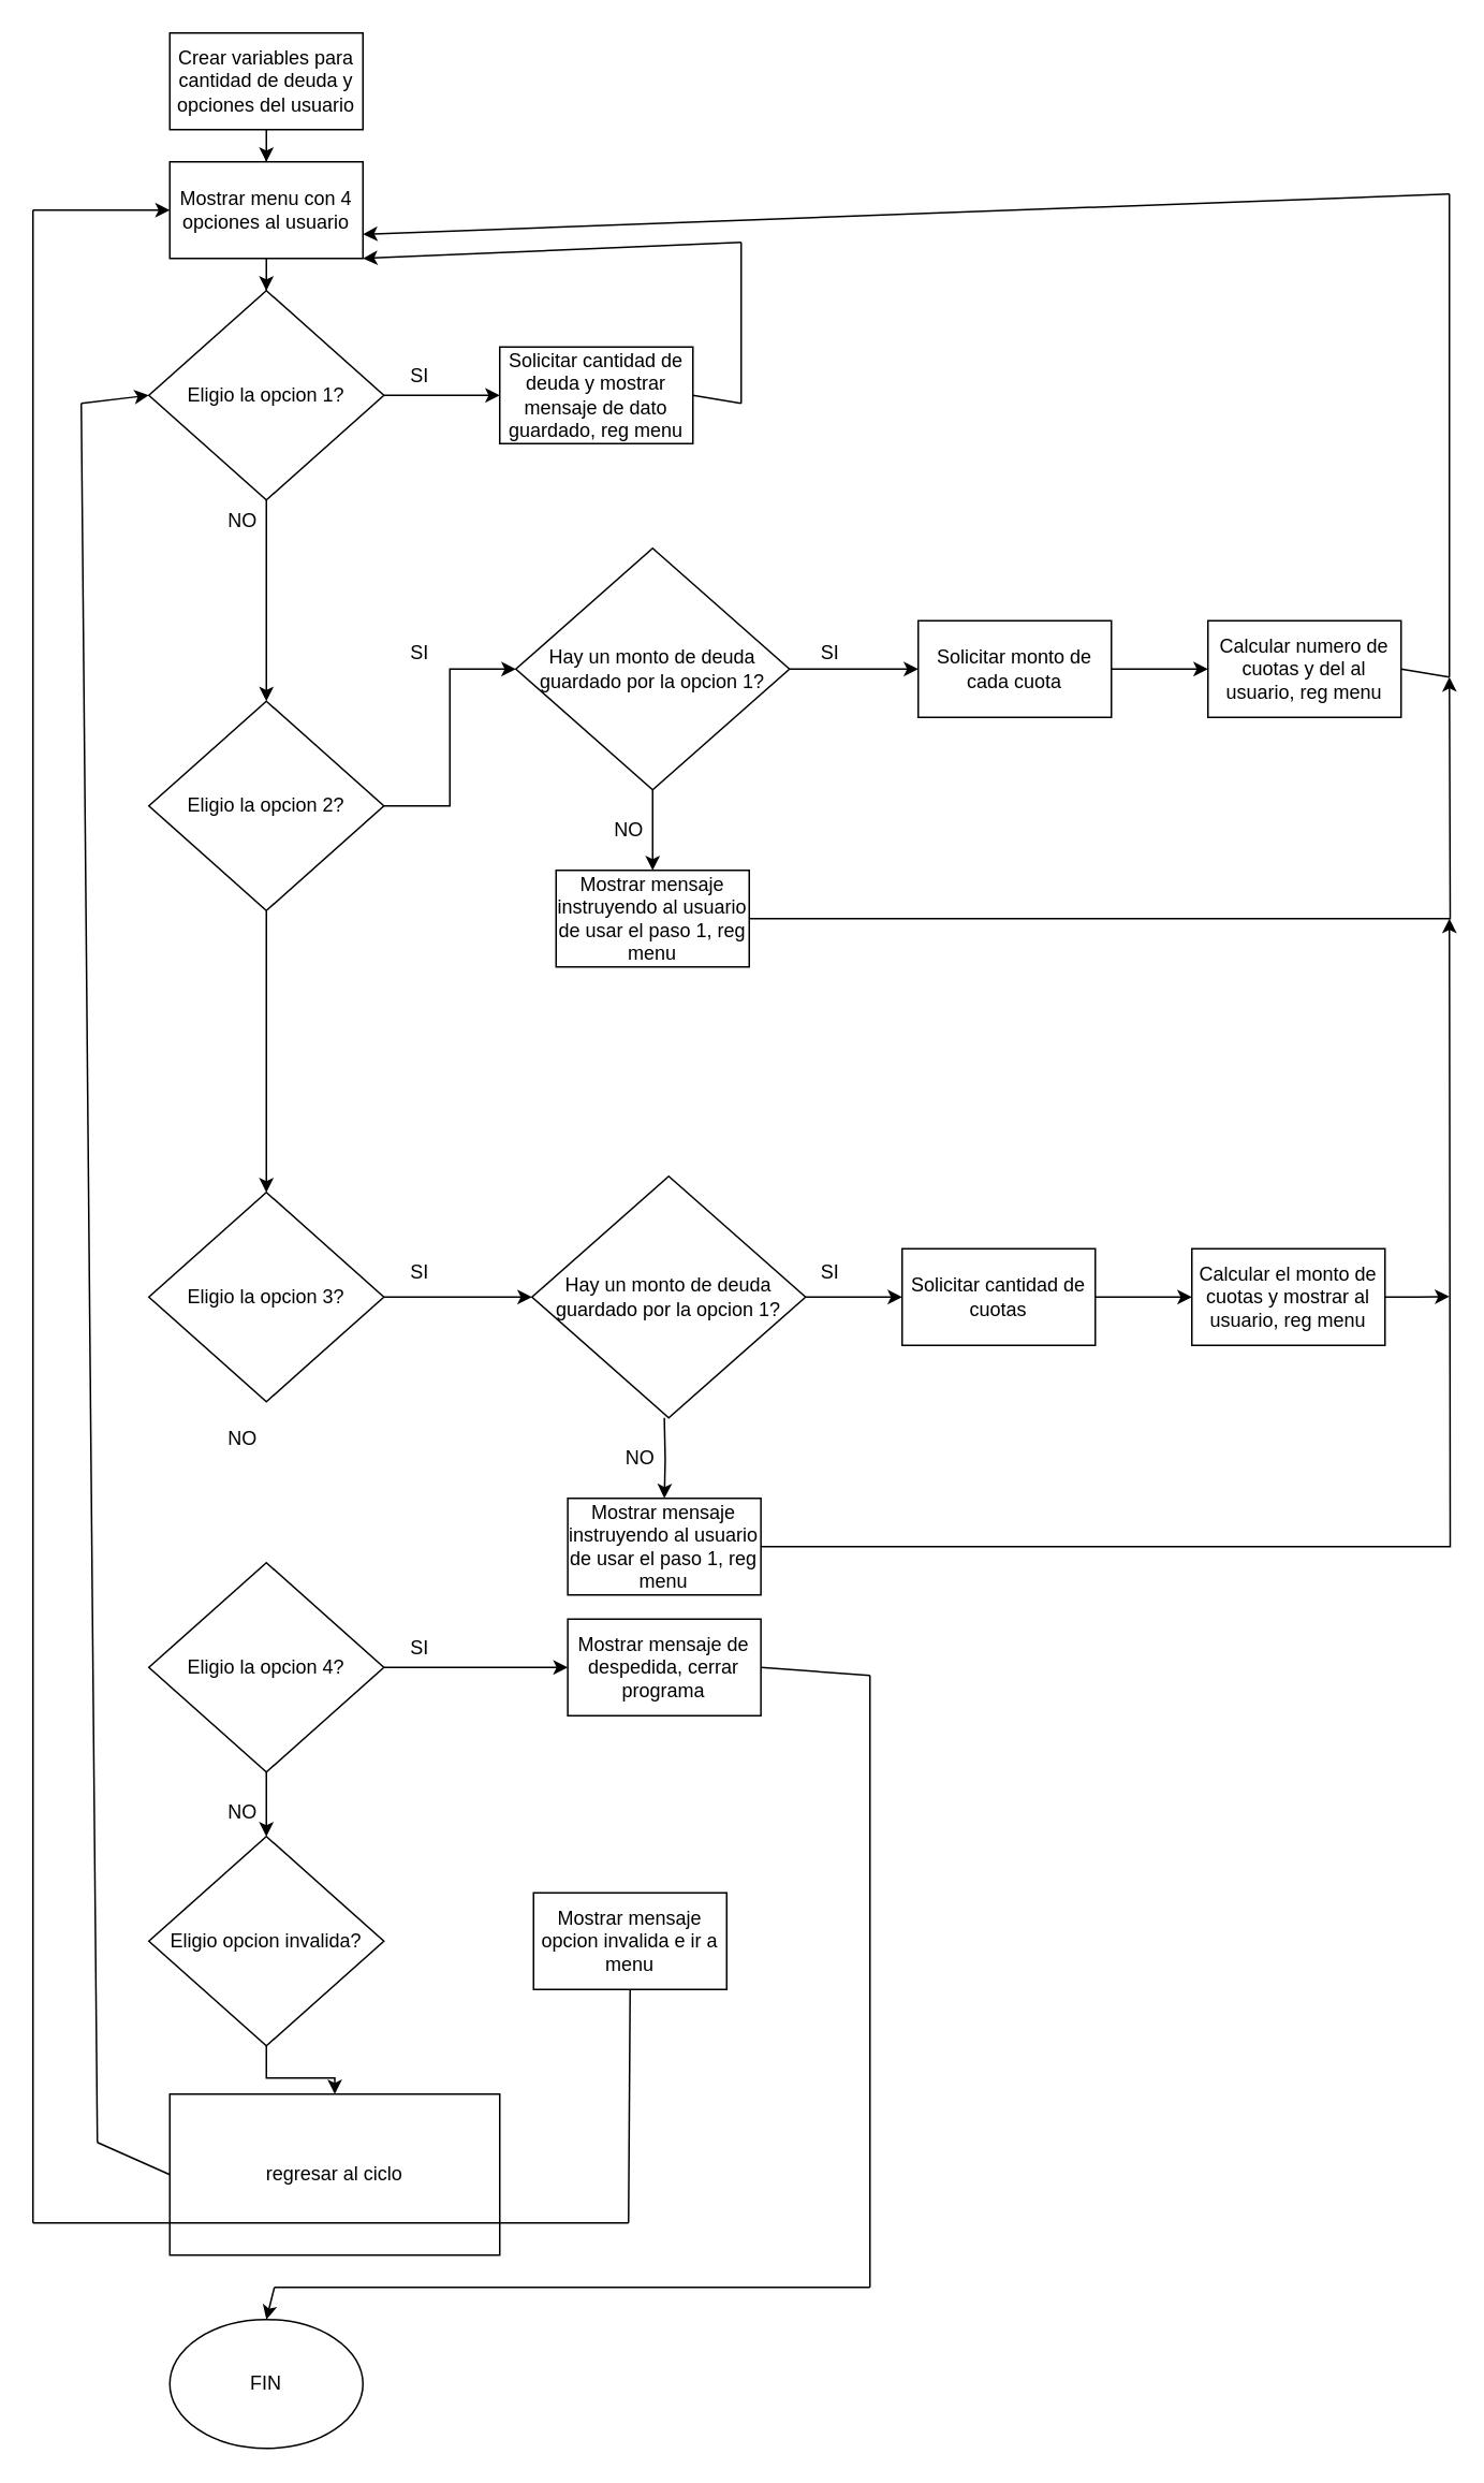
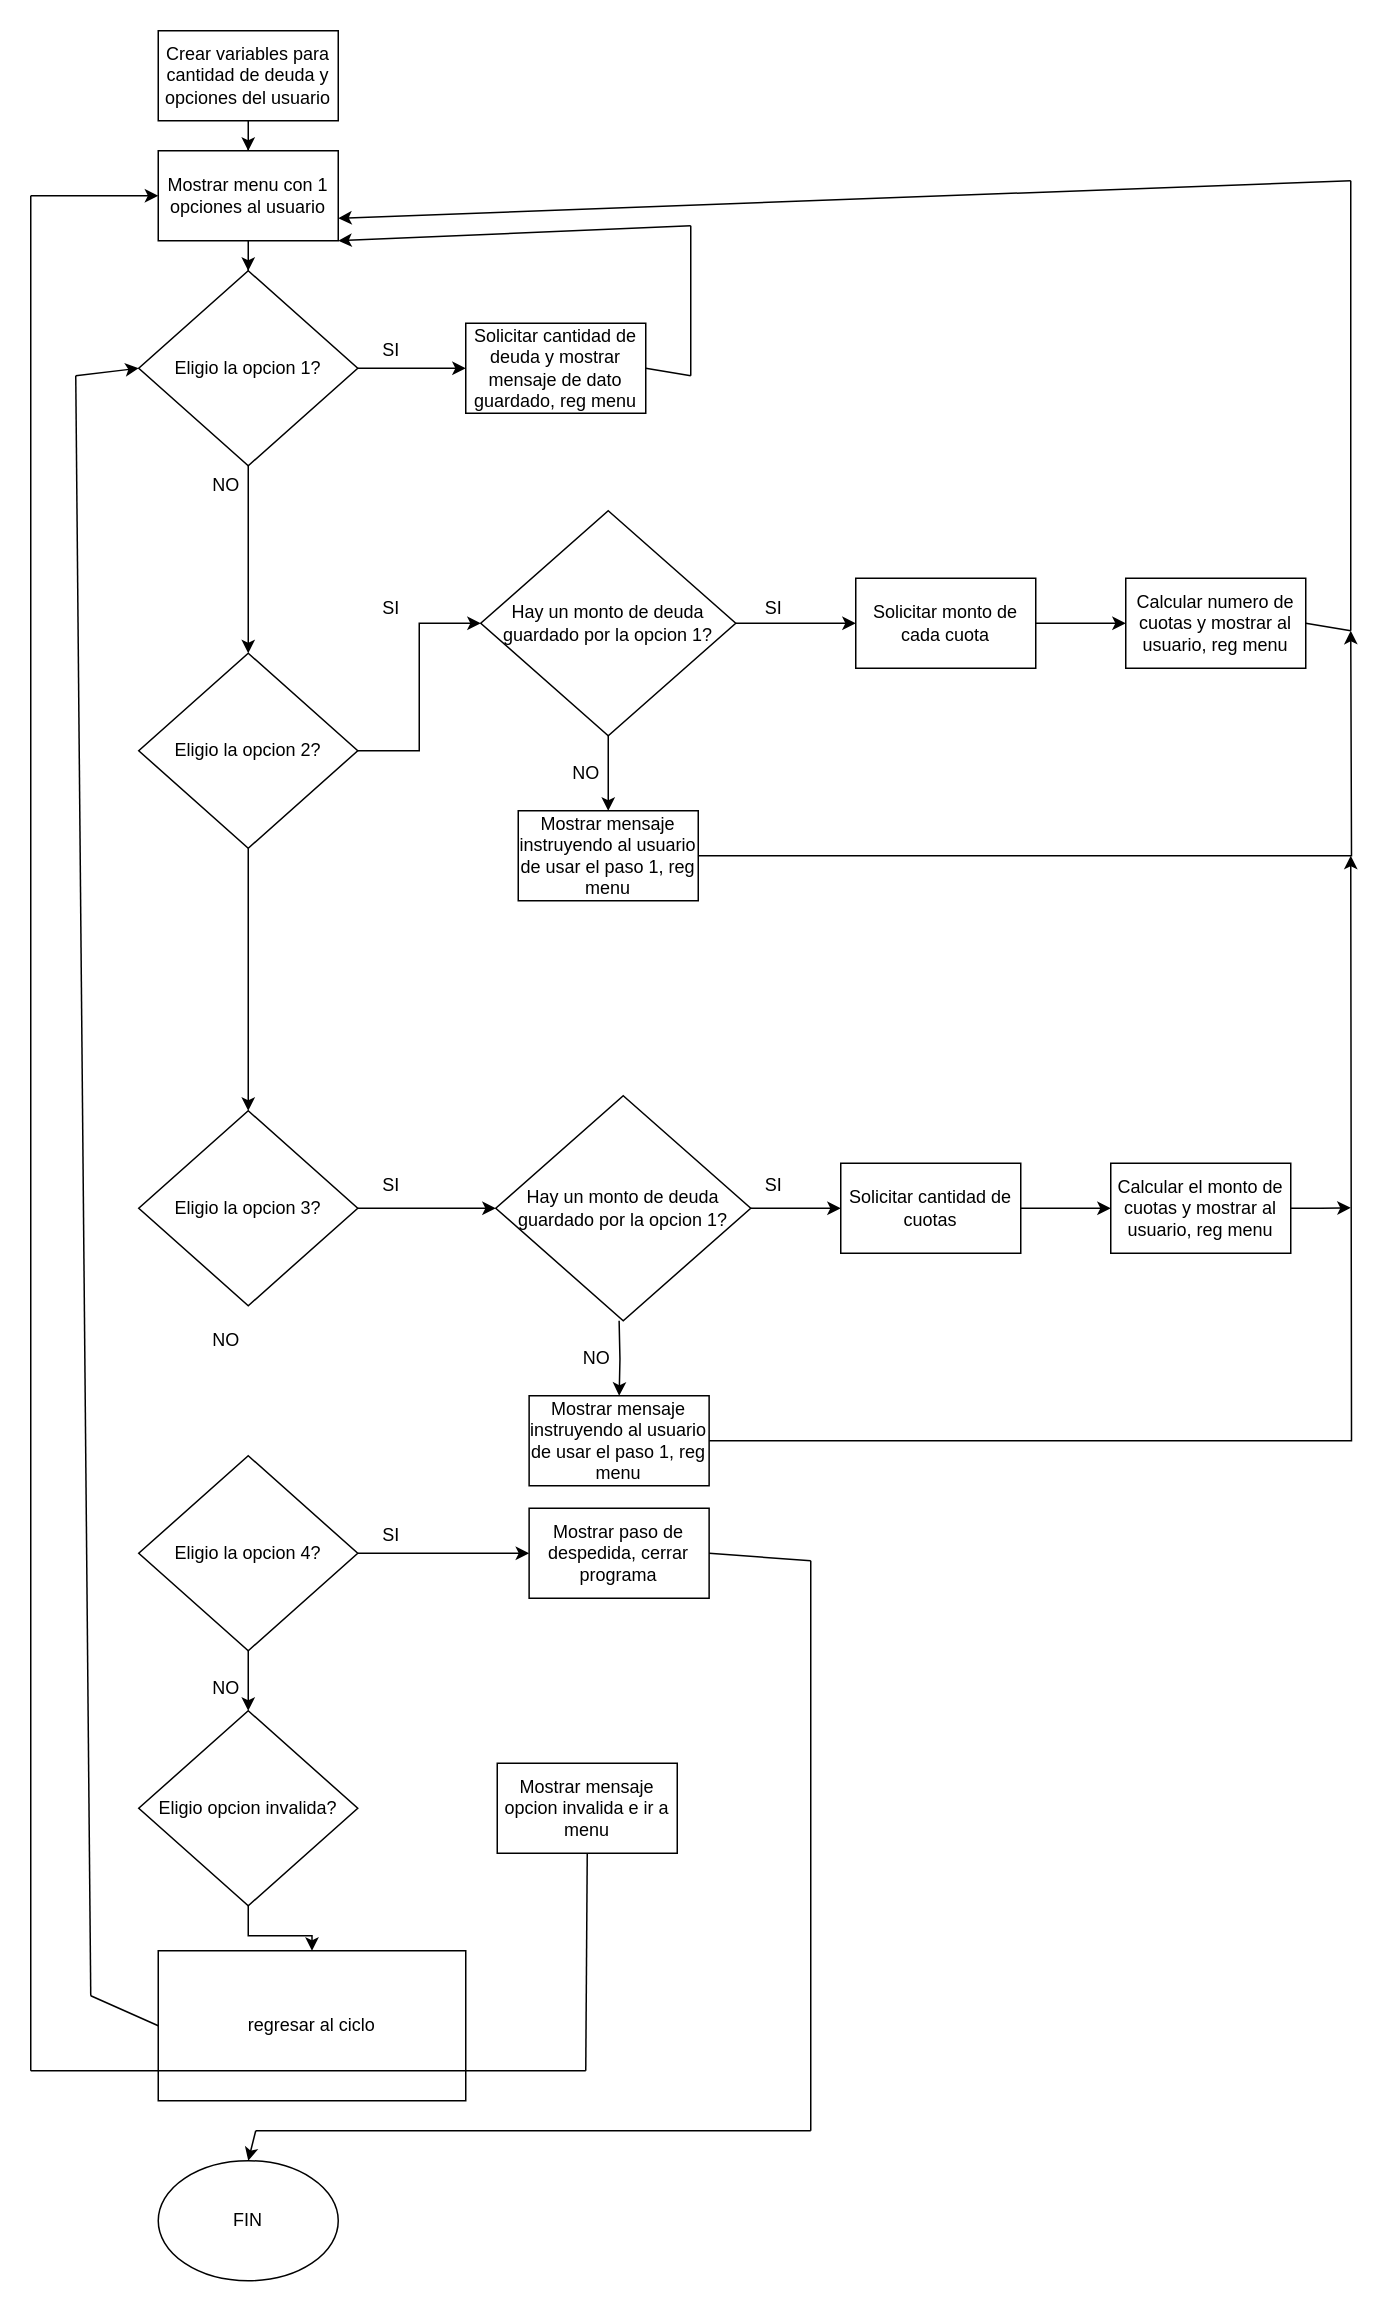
- <mxCell id="5" value="Mostrar menu con 4 opciones al usuario" style="rounded=0;whiteSpace=wrap;html=1;" vertex="1" parent="1"><mxGeometry x="105" y="100" width="120" height="60" as="geometry" /></mxCell>
+ <mxCell id="5" value="Mostrar menu con 1 opciones al usuario" style="rounded=0;whiteSpace=wrap;html=1;" vertex="1" parent="1"><mxGeometry x="105" y="100" width="120" height="60" as="geometry" /></mxCell>
- <mxCell id="29" value="Calcular numero de cuotas y del al usuario, reg menu" style="rounded=0;whiteSpace=wrap;html=1;" vertex="1" parent="1"><mxGeometry x="750" y="385" width="120" height="60" as="geometry" /></mxCell>
+ <mxCell id="29" value="Calcular numero de cuotas y mostrar al usuario, reg menu" style="rounded=0;whiteSpace=wrap;html=1;" vertex="1" parent="1"><mxGeometry x="750" y="385" width="120" height="60" as="geometry" /></mxCell>
- <mxCell id="50" value="Mostrar mensaje de despedida, cerrar programa" style="rounded=0;whiteSpace=wrap;html=1;" vertex="1" parent="1"><mxGeometry x="352.25" y="1005" width="120" height="60" as="geometry" /></mxCell>
+ <mxCell id="50" value="Mostrar paso de despedida, cerrar programa" style="rounded=0;whiteSpace=wrap;html=1;" vertex="1" parent="1"><mxGeometry x="352.25" y="1005" width="120" height="60" as="geometry" /></mxCell>
